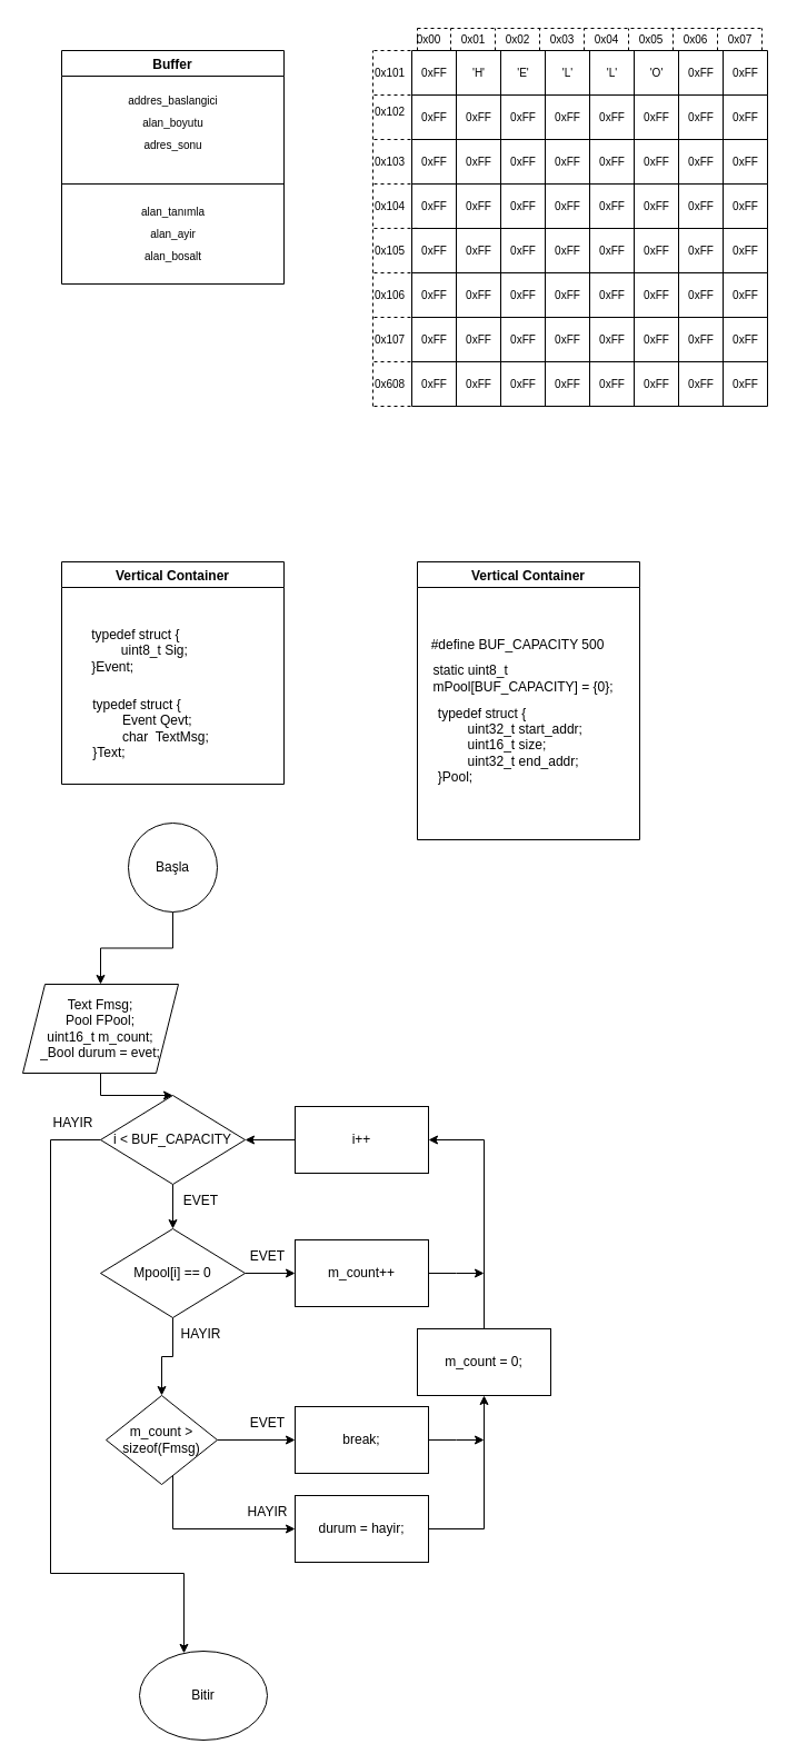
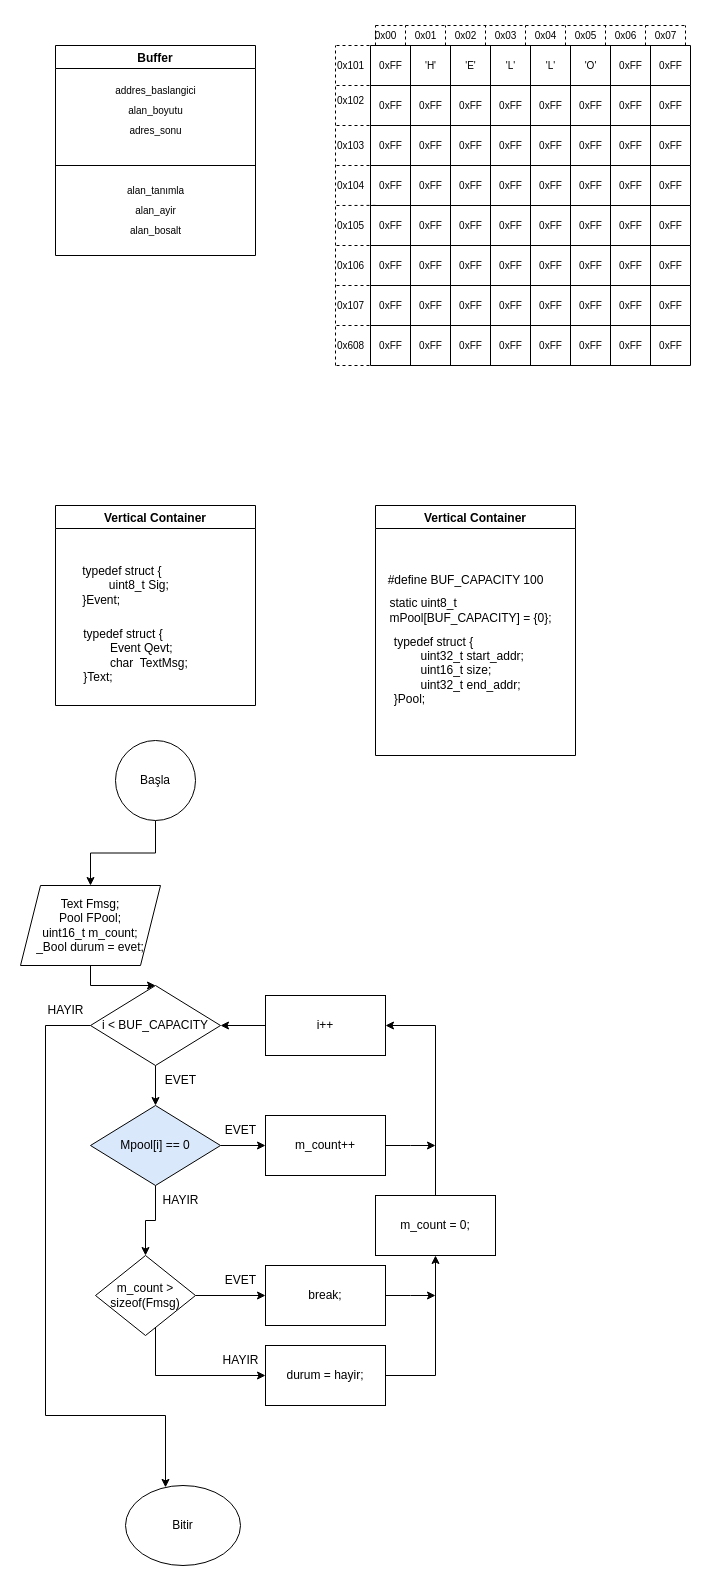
- <mxCell id="215" value="&lt;div style=&quot;text-align: left;&quot;&gt;#define BUF_CAPACITY 500&lt;/div&gt;" style="text;html=1;align=center;verticalAlign=middle;resizable=0;points=[];autosize=1;strokeColor=none;fillColor=none;" vertex="1" parent="214"><mxGeometry y="60" width="180" height="30" as="geometry" /></mxCell>
+ <mxCell id="215" value="&lt;div style=&quot;text-align: left;&quot;&gt;#define BUF_CAPACITY 100&lt;/div&gt;" style="text;html=1;align=center;verticalAlign=middle;resizable=0;points=[];autosize=1;strokeColor=none;fillColor=none;" vertex="1" parent="214"><mxGeometry y="60" width="180" height="30" as="geometry" /></mxCell>
- <mxCell id="223" value="Mpool[i] == 0" style="rhombus;whiteSpace=wrap;html=1;" vertex="1" parent="1"><mxGeometry x="90" y="1105" width="130" height="80" as="geometry" /></mxCell>
+ <mxCell id="223" value="Mpool[i] == 0" style="rhombus;whiteSpace=wrap;html=1;fillColor=#dae8fc;" vertex="1" parent="1"><mxGeometry x="90" y="1105" width="130" height="80" as="geometry" /></mxCell>
